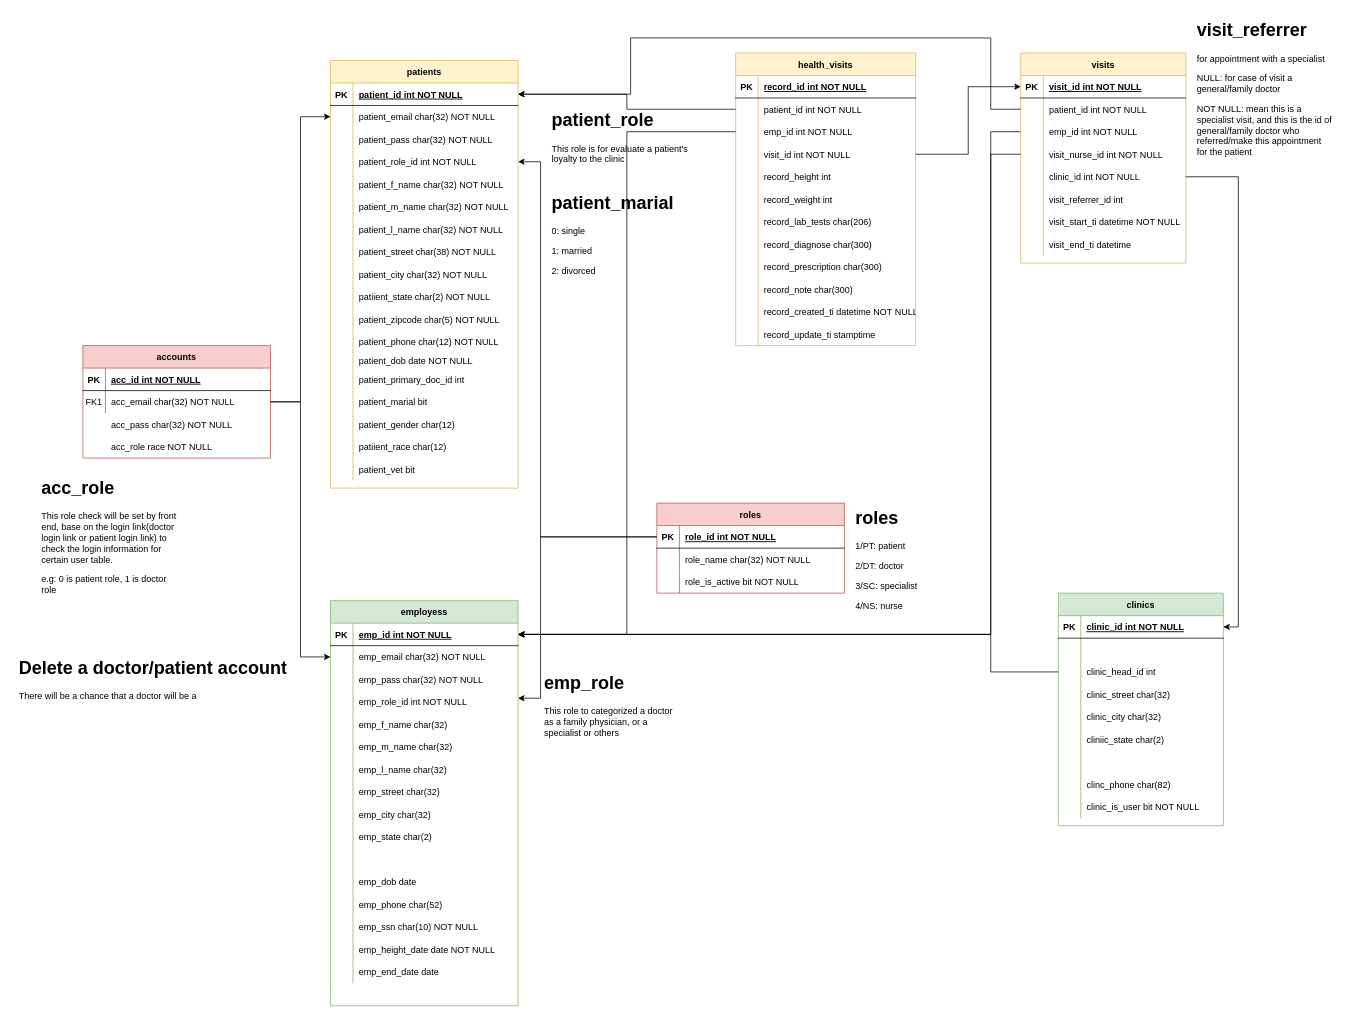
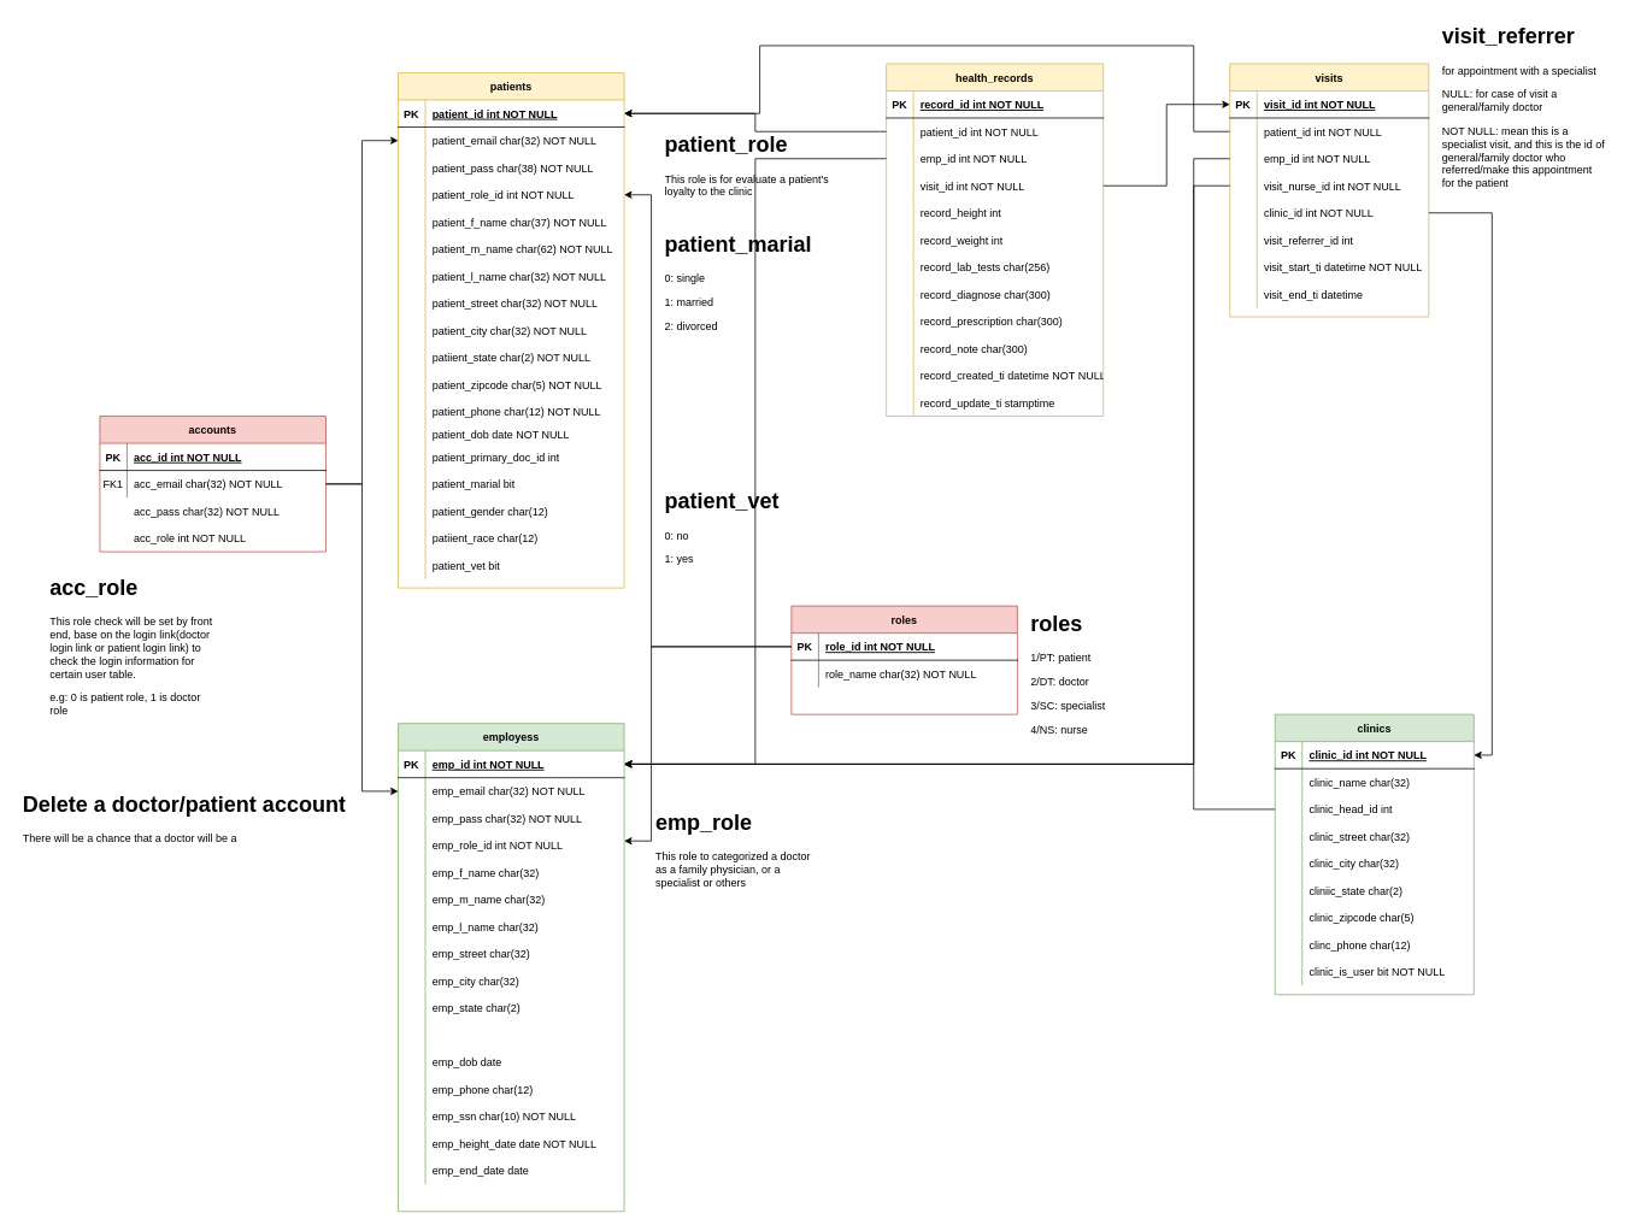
- <mxCell id="140" value="health_visits" style="shape=table;startSize=30;container=1;collapsible=1;childLayout=tableLayout;fixedRows=1;rowLines=0;fontStyle=1;align=center;resizeLast=1;fillColor=#fff2cc;strokeColor=#d6b656;" vertex="1" parent="1"><mxGeometry x="980" y="70" width="240" height="390" as="geometry" /></mxCell>
+ <mxCell id="140" value="health_records" style="shape=table;startSize=30;container=1;collapsible=1;childLayout=tableLayout;fixedRows=1;rowLines=0;fontStyle=1;align=center;resizeLast=1;fillColor=#fff2cc;strokeColor=#d6b656;" vertex="1" parent="1"><mxGeometry x="980" y="70" width="240" height="390" as="geometry" /></mxCell>
- <mxCell id="11" value="patient_pass char(32) NOT NULL" style="shape=partialRectangle;overflow=hidden;connectable=0;fillColor=none;top=0;left=0;bottom=0;right=0;align=left;spacingLeft=6;" parent="9" vertex="1"><mxGeometry x="30" width="220" height="30" as="geometry" /></mxCell>
+ <mxCell id="11" value="patient_pass char(38) NOT NULL" style="shape=partialRectangle;overflow=hidden;connectable=0;fillColor=none;top=0;left=0;bottom=0;right=0;align=left;spacingLeft=6;" parent="9" vertex="1"><mxGeometry x="30" width="220" height="30" as="geometry" /></mxCell>
- <mxCell id="17" value="patient_f_name char(32) NOT NULL" style="shape=partialRectangle;connectable=0;fillColor=none;top=0;left=0;bottom=0;right=0;align=left;spacingLeft=6;overflow=hidden;" vertex="1" parent="15"><mxGeometry x="30" width="220" height="30" as="geometry" /></mxCell>
+ <mxCell id="17" value="patient_f_name char(37) NOT NULL" style="shape=partialRectangle;connectable=0;fillColor=none;top=0;left=0;bottom=0;right=0;align=left;spacingLeft=6;overflow=hidden;" vertex="1" parent="15"><mxGeometry x="30" width="220" height="30" as="geometry" /></mxCell>
- <mxCell id="20" value="patient_m_name char(32) NOT NULL" style="shape=partialRectangle;connectable=0;fillColor=none;top=0;left=0;bottom=0;right=0;align=left;spacingLeft=6;overflow=hidden;" vertex="1" parent="18"><mxGeometry x="30" width="220" height="30" as="geometry" /></mxCell>
+ <mxCell id="20" value="patient_m_name char(62) NOT NULL" style="shape=partialRectangle;connectable=0;fillColor=none;top=0;left=0;bottom=0;right=0;align=left;spacingLeft=6;overflow=hidden;" vertex="1" parent="18"><mxGeometry x="30" width="220" height="30" as="geometry" /></mxCell>
- <mxCell id="161" value="record_lab_tests char(206)" style="shape=partialRectangle;connectable=0;fillColor=none;top=0;left=0;bottom=0;right=0;align=left;spacingLeft=6;overflow=hidden;" vertex="1" parent="159"><mxGeometry x="30" width="210" height="30" as="geometry" /></mxCell>
+ <mxCell id="161" value="record_lab_tests char(256)" style="shape=partialRectangle;connectable=0;fillColor=none;top=0;left=0;bottom=0;right=0;align=left;spacingLeft=6;overflow=hidden;" vertex="1" parent="159"><mxGeometry x="30" width="210" height="30" as="geometry" /></mxCell>
- <mxCell id="26" value="patient_street char(38) NOT NULL" style="shape=partialRectangle;connectable=0;fillColor=none;top=0;left=0;bottom=0;right=0;align=left;spacingLeft=6;overflow=hidden;" vertex="1" parent="24"><mxGeometry x="30" width="220" height="30" as="geometry" /></mxCell>
+ <mxCell id="26" value="patient_street char(32) NOT NULL" style="shape=partialRectangle;connectable=0;fillColor=none;top=0;left=0;bottom=0;right=0;align=left;spacingLeft=6;overflow=hidden;" vertex="1" parent="24"><mxGeometry x="30" width="220" height="30" as="geometry" /></mxCell>
+ <mxCell id="138" value="&lt;h1&gt;patient_vet&lt;/h1&gt;&lt;p&gt;0: no&lt;/p&gt;&lt;p&gt;1: yes&lt;/p&gt;" style="text;html=1;strokeColor=none;fillColor=none;spacing=5;spacingTop=-20;whiteSpace=wrap;overflow=hidden;rounded=0;" vertex="1" parent="1"><mxGeometry x="730" y="535" width="190" height="95" as="geometry" /></mxCell>
- <mxCell id="115" value="acc_role race NOT NULL" style="shape=partialRectangle;overflow=hidden;connectable=0;fillColor=none;top=0;left=0;bottom=0;right=0;align=left;spacingLeft=6;" vertex="1" parent="1"><mxGeometry x="140" y="580" width="220" height="30" as="geometry" /></mxCell>
+ <mxCell id="115" value="acc_role int NOT NULL" style="shape=partialRectangle;overflow=hidden;connectable=0;fillColor=none;top=0;left=0;bottom=0;right=0;align=left;spacingLeft=6;" vertex="1" parent="1"><mxGeometry x="140" y="580" width="220" height="30" as="geometry" /></mxCell>
- <mxCell id="129" value="role_is_active bit NOT NULL" style="shape=partialRectangle;connectable=0;fillColor=none;top=0;left=0;bottom=0;right=0;align=left;spacingLeft=6;overflow=hidden;" vertex="1" parent="127"><mxGeometry x="30" width="220" height="30" as="geometry" /></mxCell>
+ <mxCell id="215" value="clinic_name char(32)" style="shape=partialRectangle;connectable=0;fillColor=none;top=0;left=0;bottom=0;right=0;align=left;spacingLeft=6;overflow=hidden;" vertex="1" parent="213"><mxGeometry x="30" width="190" height="30" as="geometry" /></mxCell>
+ <mxCell id="230" value="clinic_zipcode char(5)" style="shape=partialRectangle;connectable=0;fillColor=none;top=0;left=0;bottom=0;right=0;align=left;spacingLeft=6;overflow=hidden;" vertex="1" parent="228"><mxGeometry x="30" width="190" height="30" as="geometry" /></mxCell>
- <mxCell id="233" value="clinc_phone char(82)" style="shape=partialRectangle;connectable=0;fillColor=none;top=0;left=0;bottom=0;right=0;align=left;spacingLeft=6;overflow=hidden;" vertex="1" parent="231"><mxGeometry x="30" width="190" height="30" as="geometry" /></mxCell>
+ <mxCell id="233" value="clinc_phone char(12)" style="shape=partialRectangle;connectable=0;fillColor=none;top=0;left=0;bottom=0;right=0;align=left;spacingLeft=6;overflow=hidden;" vertex="1" parent="231"><mxGeometry x="30" width="190" height="30" as="geometry" /></mxCell>
- <mxCell id="95" value="emp_phone char(52)" style="shape=partialRectangle;connectable=0;fillColor=none;top=0;left=0;bottom=0;right=0;align=left;spacingLeft=6;overflow=hidden;" vertex="1" parent="93"><mxGeometry x="30" width="220" height="30" as="geometry" /></mxCell>
+ <mxCell id="95" value="emp_phone char(12)" style="shape=partialRectangle;connectable=0;fillColor=none;top=0;left=0;bottom=0;right=0;align=left;spacingLeft=6;overflow=hidden;" vertex="1" parent="93"><mxGeometry x="30" width="220" height="30" as="geometry" /></mxCell>
